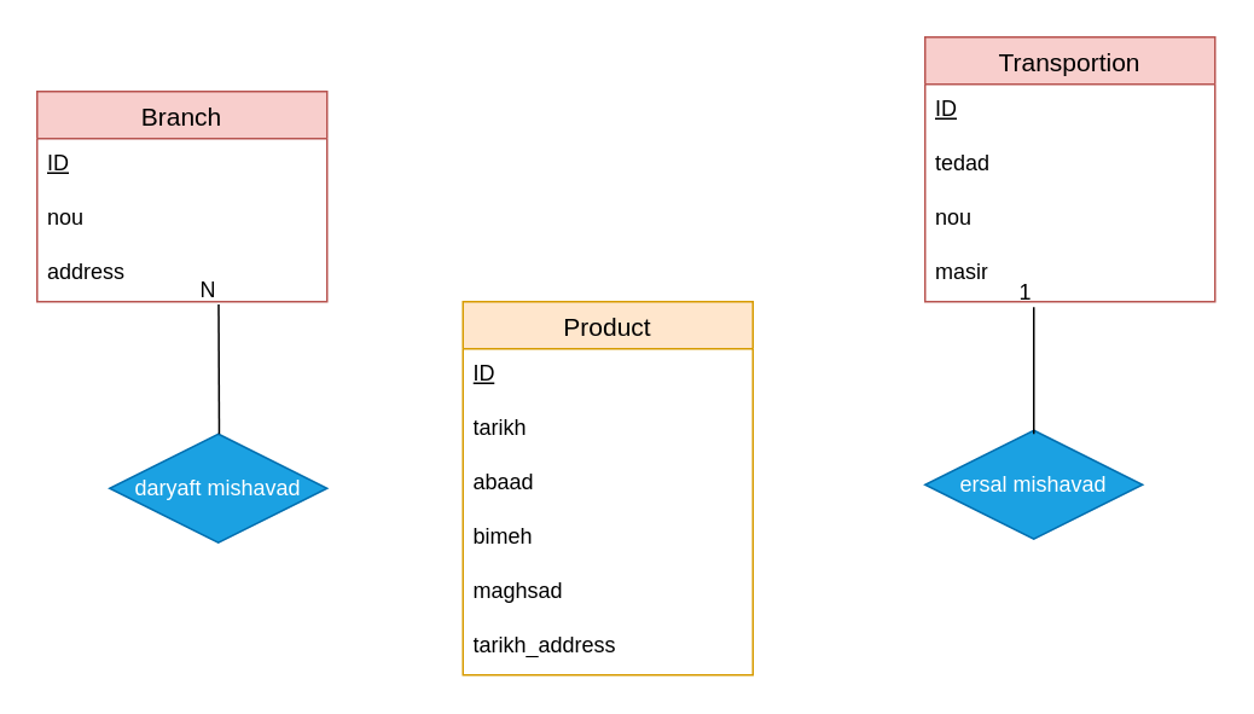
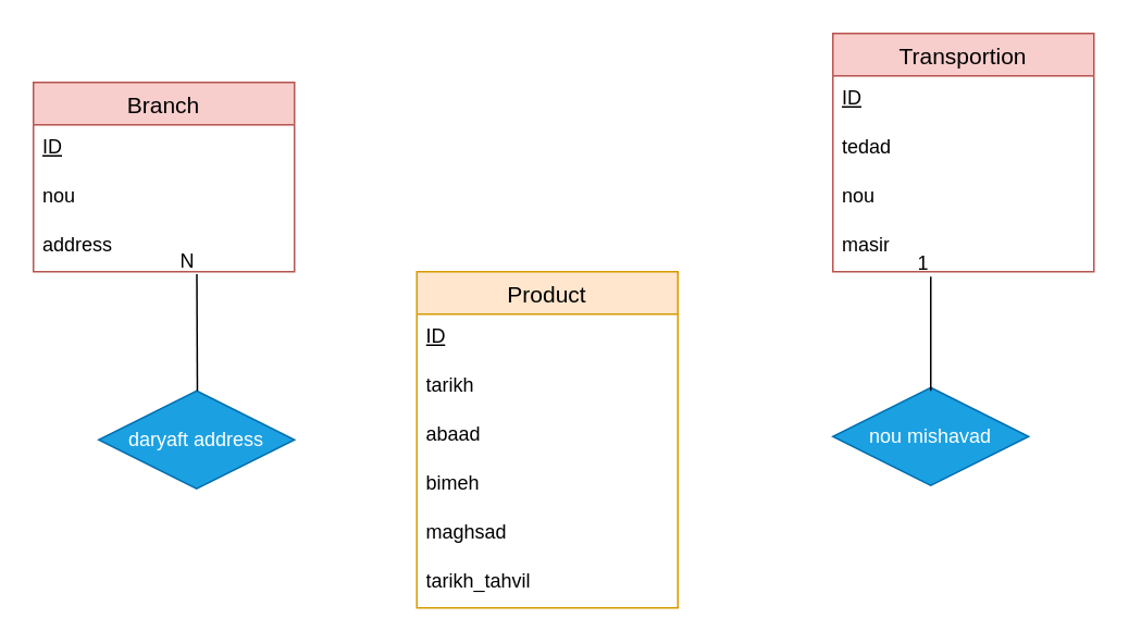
- <mxCell id="19" value="ersal mishavad" style="shape=rhombus;perimeter=rhombusPerimeter;whiteSpace=wrap;html=1;align=center;fillColor=#1ba1e2;fontColor=#ffffff;strokeColor=#006EAF;" vertex="1" parent="1"><mxGeometry x="510" y="237" width="120" height="60" as="geometry" /></mxCell>
+ <mxCell id="19" value="nou mishavad" style="shape=rhombus;perimeter=rhombusPerimeter;whiteSpace=wrap;html=1;align=center;fillColor=#1ba1e2;fontColor=#ffffff;strokeColor=#006EAF;" vertex="1" parent="1"><mxGeometry x="510" y="237" width="120" height="60" as="geometry" /></mxCell>
- <mxCell id="18" value="daryaft mishavad" style="shape=rhombus;perimeter=rhombusPerimeter;whiteSpace=wrap;html=1;align=center;fillColor=#1ba1e2;fontColor=#ffffff;strokeColor=#006EAF;" vertex="1" parent="1"><mxGeometry x="60" y="239" width="120" height="60" as="geometry" /></mxCell>
+ <mxCell id="18" value="daryaft address" style="shape=rhombus;perimeter=rhombusPerimeter;whiteSpace=wrap;html=1;align=center;fillColor=#1ba1e2;fontColor=#ffffff;strokeColor=#006EAF;" vertex="1" parent="1"><mxGeometry x="60" y="239" width="120" height="60" as="geometry" /></mxCell>
- <mxCell id="8" value="tarikh_address" style="text;strokeColor=none;fillColor=none;spacingLeft=4;spacingRight=4;overflow=hidden;rotatable=0;points=[[0,0.5],[1,0.5]];portConstraint=eastwest;fontSize=12;whiteSpace=wrap;html=1;" vertex="1" parent="2"><mxGeometry y="176" width="160" height="30" as="geometry" /></mxCell>
+ <mxCell id="8" value="tarikh_tahvil" style="text;strokeColor=none;fillColor=none;spacingLeft=4;spacingRight=4;overflow=hidden;rotatable=0;points=[[0,0.5],[1,0.5]];portConstraint=eastwest;fontSize=12;whiteSpace=wrap;html=1;" vertex="1" parent="2"><mxGeometry y="176" width="160" height="30" as="geometry" /></mxCell>
